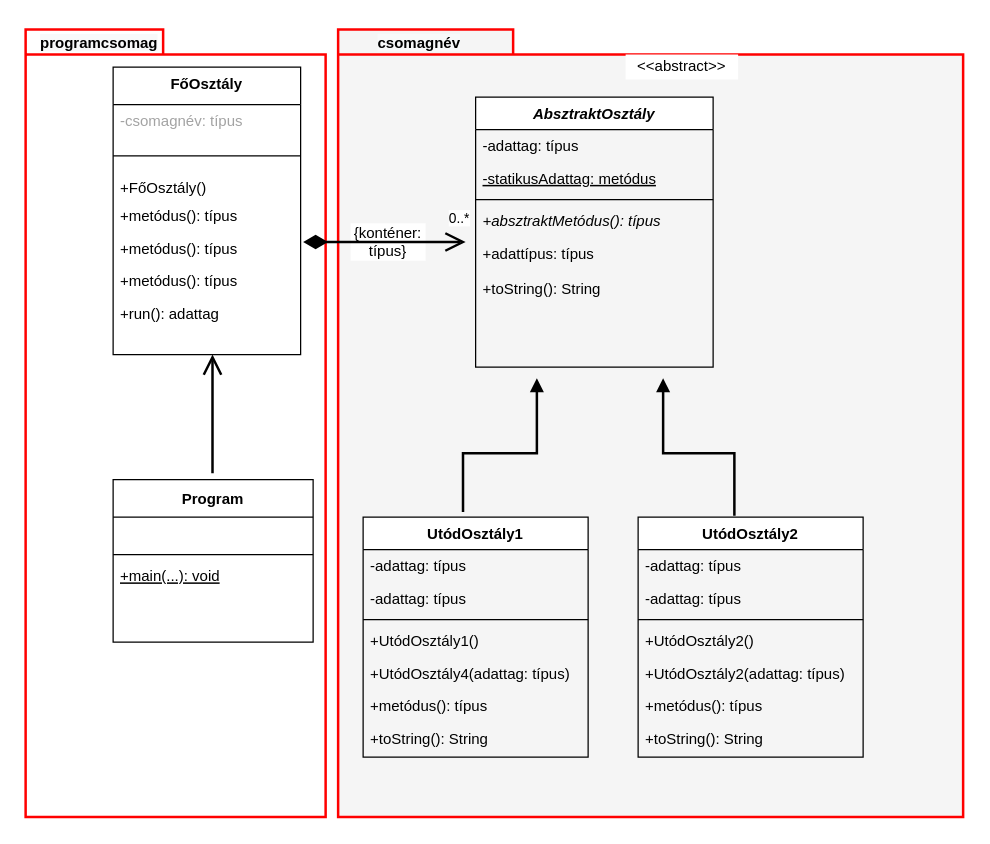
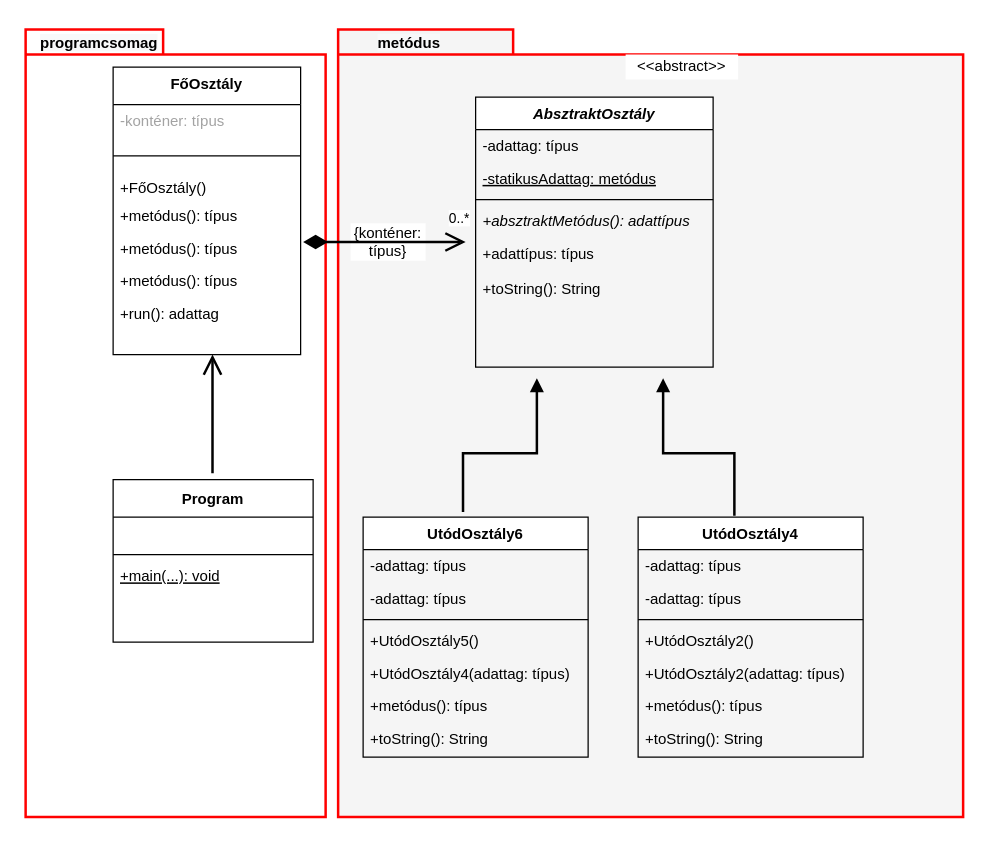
- <mxCell id="30" value="&lt;span style=&quot;color: rgb(0 , 0 , 0) ; font-family: &amp;#34;helvetica&amp;#34; ; font-size: 12px ; font-style: normal ; font-weight: 700 ; letter-spacing: normal ; text-align: center ; text-indent: 0px ; text-transform: none ; word-spacing: 0px ; background-color: rgb(248 , 249 , 250) ; display: inline ; float: none&quot;&gt;csomagnév&lt;/span&gt;" style="text;whiteSpace=wrap;html=1;fontColor=#A3A3A3;" vertex="1" parent="1"><mxGeometry x="300" y="20" width="70" height="30" as="geometry" /></mxCell>
+ <mxCell id="30" value="&lt;span style=&quot;color: rgb(0 , 0 , 0) ; font-family: &amp;#34;helvetica&amp;#34; ; font-size: 12px ; font-style: normal ; font-weight: 700 ; letter-spacing: normal ; text-align: center ; text-indent: 0px ; text-transform: none ; word-spacing: 0px ; background-color: rgb(248 , 249 , 250) ; display: inline ; float: none&quot;&gt;metódus&lt;/span&gt;" style="text;whiteSpace=wrap;html=1;fontColor=#A3A3A3;" vertex="1" parent="1"><mxGeometry x="300" y="20" width="70" height="30" as="geometry" /></mxCell>
- <mxCell id="33" value="-csomagnév: típus" style="text;align=left;verticalAlign=top;spacingLeft=4;spacingRight=4;overflow=hidden;rotatable=0;points=[[0,0.5],[1,0.5]];portConstraint=eastwest;fontColor=#A3A3A3;" vertex="1" parent="32"><mxGeometry y="30" width="150" height="26" as="geometry" /></mxCell>
+ <mxCell id="33" value="-konténer: típus" style="text;align=left;verticalAlign=top;spacingLeft=4;spacingRight=4;overflow=hidden;rotatable=0;points=[[0,0.5],[1,0.5]];portConstraint=eastwest;fontColor=#A3A3A3;" vertex="1" parent="32"><mxGeometry y="30" width="150" height="26" as="geometry" /></mxCell>
- <mxCell id="15" value="+absztraktMetódus(): típus" style="text;align=left;verticalAlign=top;spacingLeft=4;spacingRight=4;overflow=hidden;rotatable=0;points=[[0,0.5],[1,0.5]];portConstraint=eastwest;fontStyle=2" parent="11" vertex="1"><mxGeometry y="86" width="190" height="26" as="geometry" /></mxCell>
+ <mxCell id="15" value="+absztraktMetódus(): adattípus" style="text;align=left;verticalAlign=top;spacingLeft=4;spacingRight=4;overflow=hidden;rotatable=0;points=[[0,0.5],[1,0.5]];portConstraint=eastwest;fontStyle=2" parent="11" vertex="1"><mxGeometry y="86" width="190" height="26" as="geometry" /></mxCell>
- <mxCell id="3" value="UtódOsztály1" style="swimlane;fontStyle=1;align=center;verticalAlign=top;childLayout=stackLayout;horizontal=1;startSize=26;horizontalStack=0;resizeParent=1;resizeLast=0;collapsible=1;marginBottom=0;rounded=0;shadow=0;strokeWidth=1;" parent="1" vertex="1"><mxGeometry x="290" y="413" width="180" height="192" as="geometry"><mxRectangle x="340" y="380" width="170" height="26" as="alternateBounds" /></mxGeometry></mxCell>
+ <mxCell id="3" value="UtódOsztály6" style="swimlane;fontStyle=1;align=center;verticalAlign=top;childLayout=stackLayout;horizontal=1;startSize=26;horizontalStack=0;resizeParent=1;resizeLast=0;collapsible=1;marginBottom=0;rounded=0;shadow=0;strokeWidth=1;" parent="1" vertex="1"><mxGeometry x="290" y="413" width="180" height="192" as="geometry"><mxRectangle x="340" y="380" width="170" height="26" as="alternateBounds" /></mxGeometry></mxCell>
- <mxCell id="20" value="UtódOsztály2" style="swimlane;fontStyle=1;align=center;verticalAlign=top;childLayout=stackLayout;horizontal=1;startSize=26;horizontalStack=0;resizeParent=1;resizeLast=0;collapsible=1;marginBottom=0;rounded=0;shadow=0;strokeWidth=1;" vertex="1" parent="1"><mxGeometry x="510" y="413" width="180" height="192" as="geometry"><mxRectangle x="340" y="380" width="170" height="26" as="alternateBounds" /></mxGeometry></mxCell>
+ <mxCell id="20" value="UtódOsztály4" style="swimlane;fontStyle=1;align=center;verticalAlign=top;childLayout=stackLayout;horizontal=1;startSize=26;horizontalStack=0;resizeParent=1;resizeLast=0;collapsible=1;marginBottom=0;rounded=0;shadow=0;strokeWidth=1;" vertex="1" parent="1"><mxGeometry x="510" y="413" width="180" height="192" as="geometry"><mxRectangle x="340" y="380" width="170" height="26" as="alternateBounds" /></mxGeometry></mxCell>
- <mxCell id="7" value="+UtódOsztály1()" style="text;align=left;verticalAlign=top;spacingLeft=4;spacingRight=4;overflow=hidden;rotatable=0;points=[[0,0.5],[1,0.5]];portConstraint=eastwest;" vertex="1" parent="3"><mxGeometry y="86" width="180" height="26" as="geometry" /></mxCell>
+ <mxCell id="7" value="+UtódOsztály5()" style="text;align=left;verticalAlign=top;spacingLeft=4;spacingRight=4;overflow=hidden;rotatable=0;points=[[0,0.5],[1,0.5]];portConstraint=eastwest;" vertex="1" parent="3"><mxGeometry y="86" width="180" height="26" as="geometry" /></mxCell>
